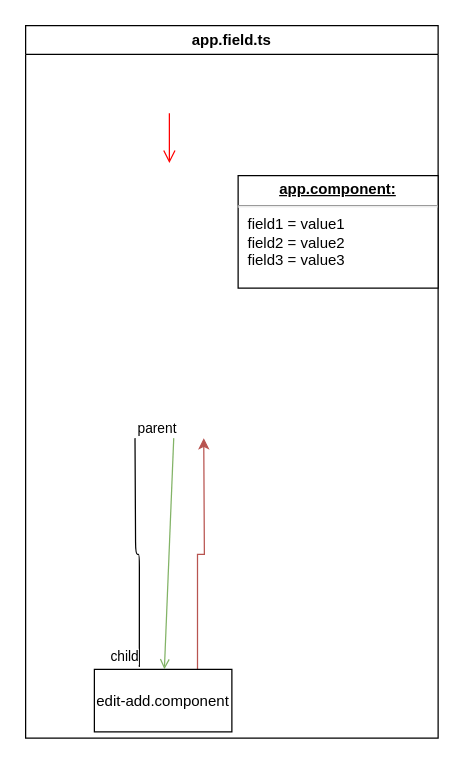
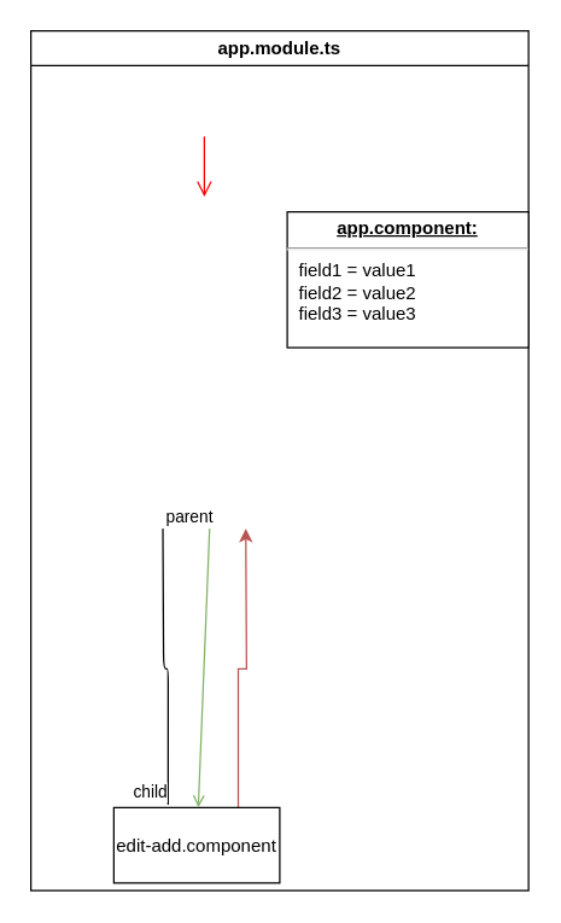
- <mxCell id="2" value="app.field.ts" style="swimlane;whiteSpace=wrap" parent="1" vertex="1"><mxGeometry x="20" y="20" width="330" height="570" as="geometry" /></mxCell>
+ <mxCell id="2" value="app.module.ts" style="swimlane;whiteSpace=wrap" parent="1" vertex="1"><mxGeometry x="20" y="20" width="330" height="570" as="geometry" /></mxCell>
